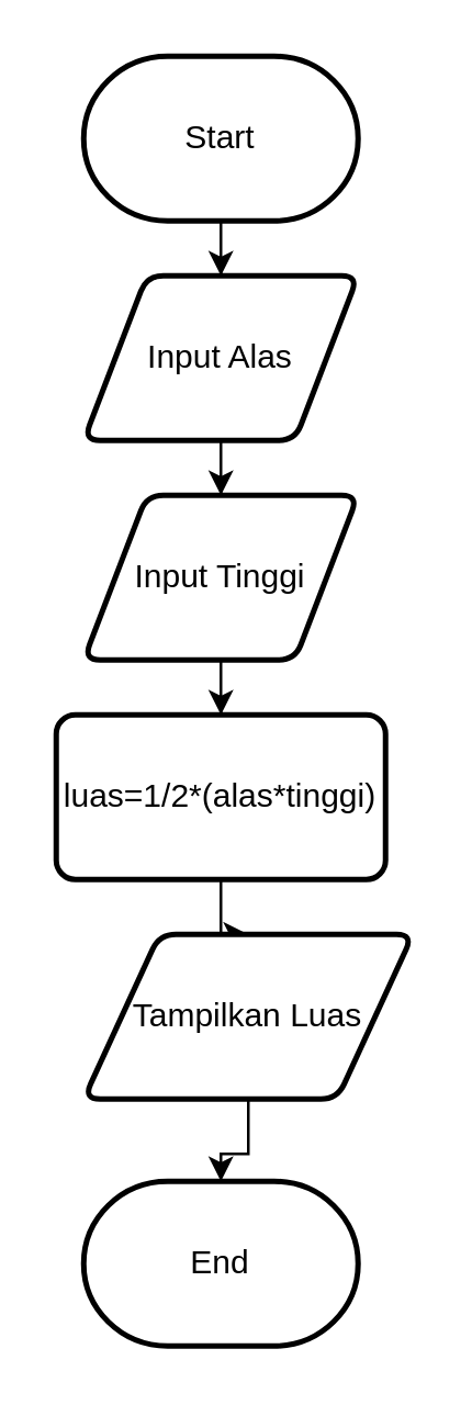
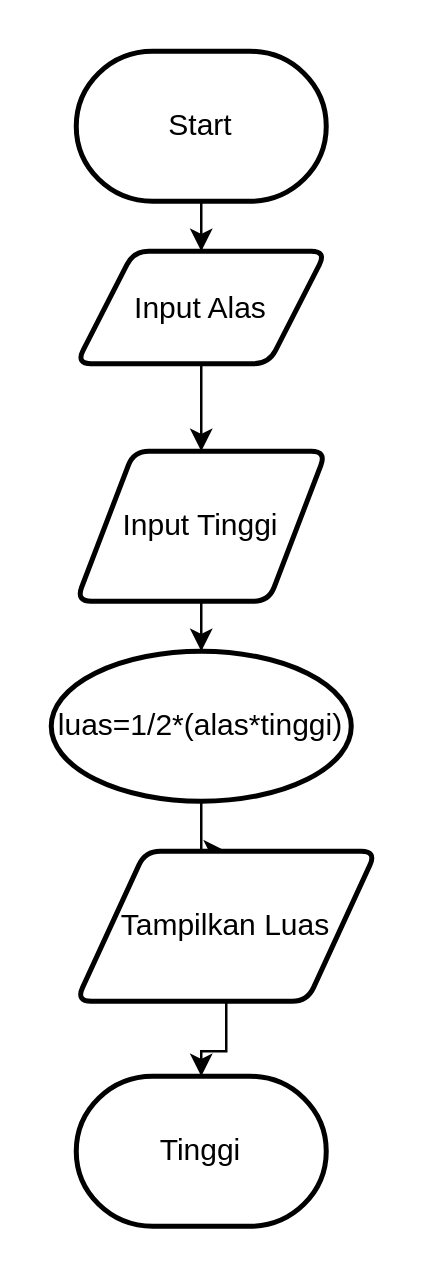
- <mxCell id="8" value="Input Alas" style="shape=parallelogram;html=1;strokeWidth=2;perimeter=parallelogramPerimeter;whiteSpace=wrap;rounded=1;arcSize=12;size=0.23;" parent="1" vertex="1"><mxGeometry x="30" y="100" width="100" height="60" as="geometry" /></mxCell>
+ <mxCell id="8" value="Input Alas" style="shape=parallelogram;html=1;strokeWidth=2;perimeter=parallelogramPerimeter;whiteSpace=wrap;rounded=1;arcSize=12;size=0.23;" parent="1" vertex="1"><mxGeometry x="30" y="100" width="100" height="45" as="geometry" /></mxCell>
- <mxCell id="5" value="luas=1/2*(alas*tinggi)" style="rounded=1;whiteSpace=wrap;html=1;absoluteArcSize=1;arcSize=14;strokeWidth=2;" parent="1" vertex="1"><mxGeometry x="20" y="260" width="120" height="60" as="geometry" /></mxCell>
+ <mxCell id="5" value="luas=1/2*(alas*tinggi)" style="ellipse;whiteSpace=wrap;html=1;absoluteArcSize=1;arcSize=14;strokeWidth=2;" parent="1" vertex="1"><mxGeometry x="20" y="260" width="120" height="60" as="geometry" /></mxCell>
- <mxCell id="6" value="End" style="strokeWidth=2;html=1;shape=mxgraph.flowchart.terminator;whiteSpace=wrap;" parent="1" vertex="1"><mxGeometry x="30" y="430" width="100" height="60" as="geometry" /></mxCell>
+ <mxCell id="6" value="Tinggi" style="strokeWidth=2;html=1;shape=mxgraph.flowchart.terminator;whiteSpace=wrap;" parent="1" vertex="1"><mxGeometry x="30" y="430" width="100" height="60" as="geometry" /></mxCell>
